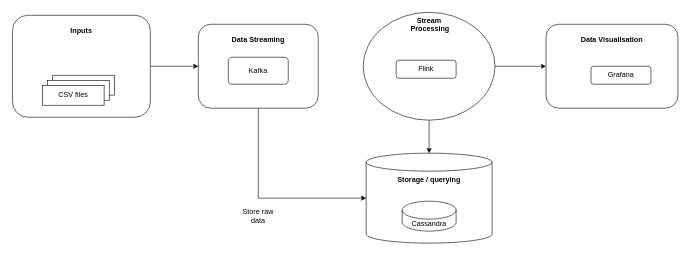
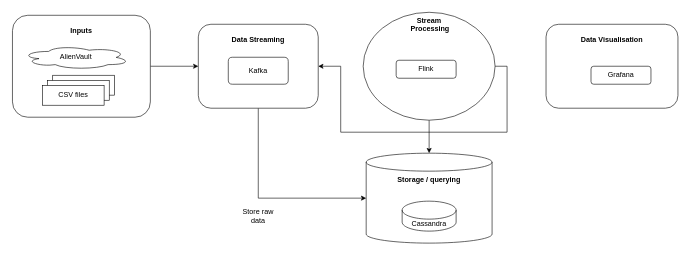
+ <mxCell id="4" value="AlienVault" style="ellipse;shape=cloud;whiteSpace=wrap;html=1;" parent="1" vertex="1"><mxGeometry x="35.5" y="75.27" width="180" height="40" as="geometry" /></mxCell>
- <mxCell id="7" style="edgeStyle=orthogonalEdgeStyle;rounded=0;orthogonalLoop=1;jettySize=auto;html=1;exitX=1;exitY=0.5;exitDx=0;exitDy=0;entryX=0;entryY=0.5;entryDx=0;entryDy=0;" parent="1" source="9" target="18" edge="1"><mxGeometry relative="1" as="geometry" /></mxCell>
+ <mxCell id="7" style="edgeStyle=orthogonalEdgeStyle;rounded=0;orthogonalLoop=1;jettySize=auto;html=1;exitX=1;exitY=0.5;exitDx=0;exitDy=0;" parent="1" source="9" target="6" edge="1"><mxGeometry relative="1" as="geometry" /></mxCell>
